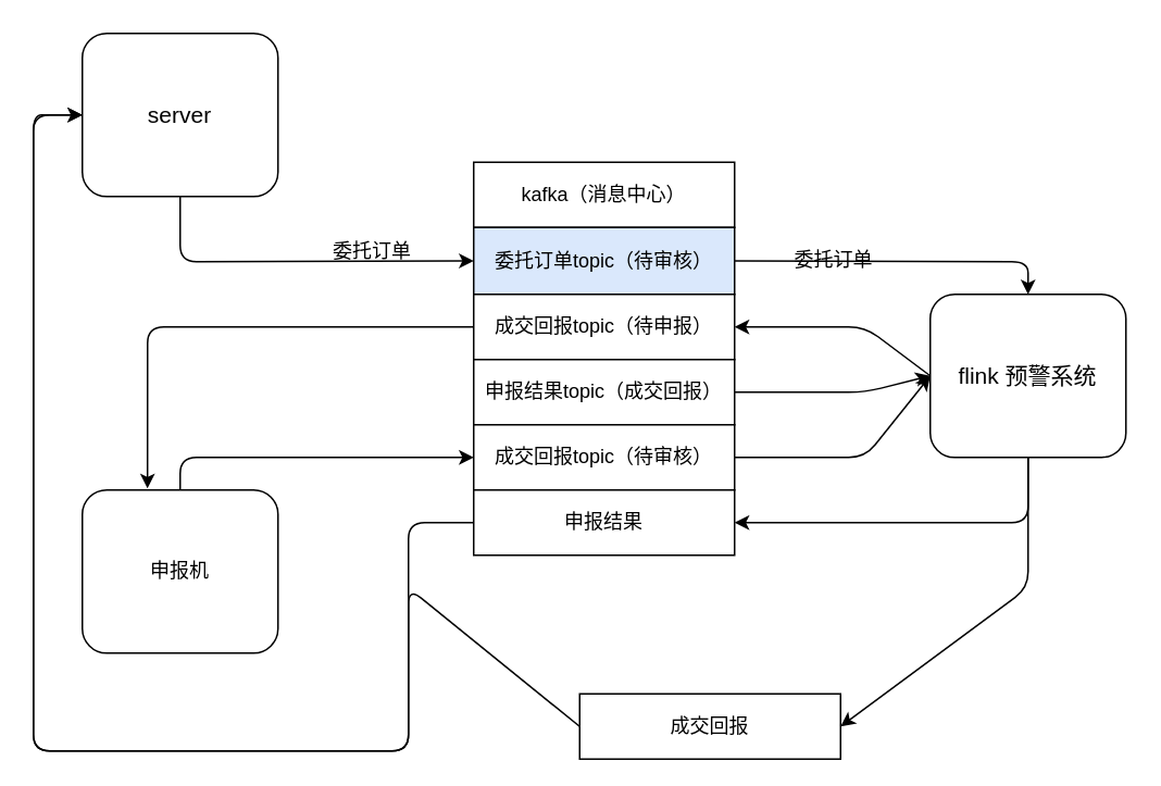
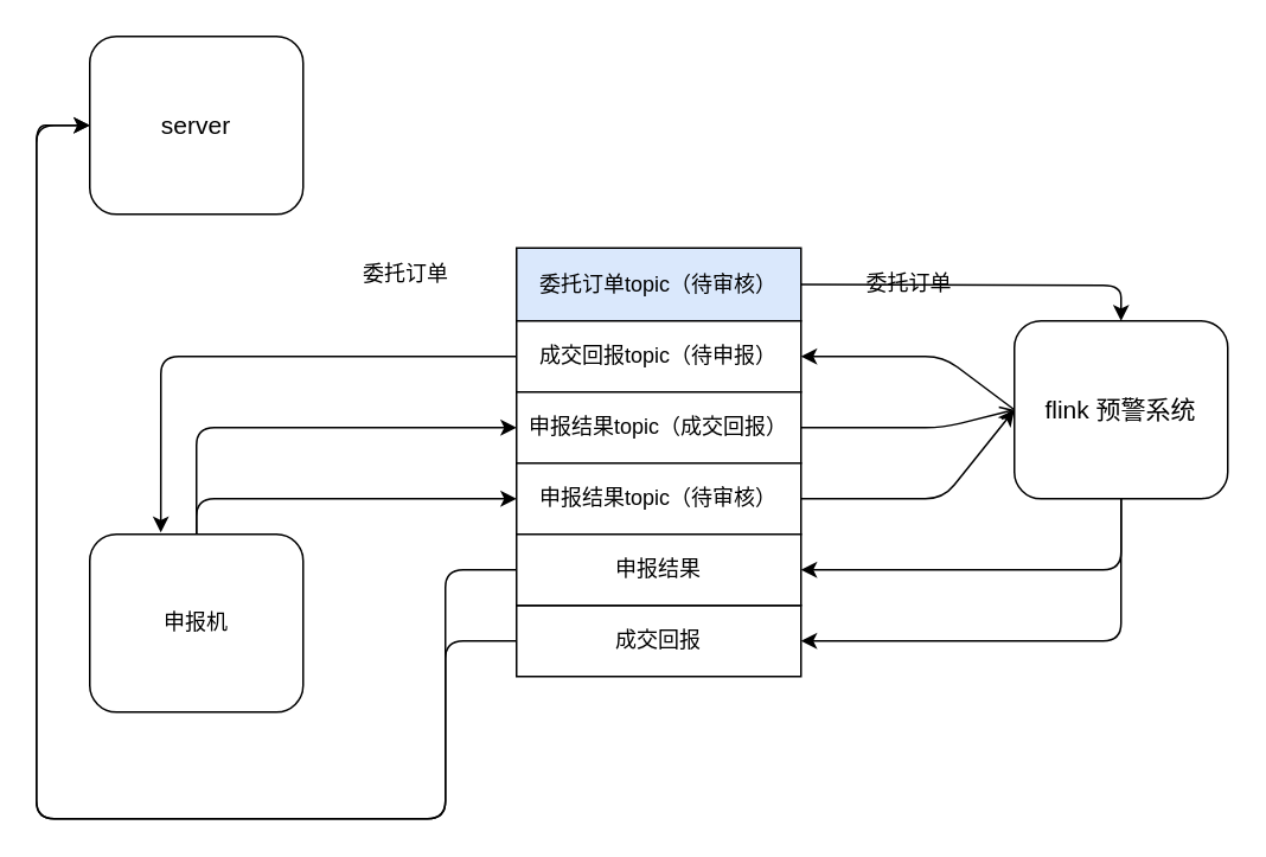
- <mxCell id="3" value="kafka（消息中心）" style="rounded=0;whiteSpace=wrap;html=1;" parent="1" vertex="1"><mxGeometry x="290" y="99" width="160" height="40" as="geometry" /></mxCell>
- <mxCell id="18" value="" style="endArrow=classic;html=1;exitX=0.5;exitY=1;exitDx=0;exitDy=0;entryX=0;entryY=0.5;entryDx=0;entryDy=0;" parent="1" source="12" target="4" edge="1"><mxGeometry width="50" height="50" relative="1" as="geometry"><mxPoint x="400" y="370" as="sourcePoint" /><mxPoint x="450" y="320" as="targetPoint" /><Array as="points"><mxPoint x="110" y="160" /></Array></mxGeometry></mxCell>
- <mxCell id="20" value="" style="endArrow=classic;html=1;entryX=0;entryY=0.5;entryDx=0;entryDy=0;exitX=1;exitY=0.5;exitDx=0;exitDy=0;" parent="1" source="6" target="13" edge="1"><mxGeometry width="50" height="50" relative="1" as="geometry"><mxPoint x="400" y="370" as="sourcePoint" /><mxPoint x="450" y="320" as="targetPoint" /><Array as="points"><mxPoint x="530" y="240" /></Array></mxGeometry></mxCell>
+ <mxCell id="20" value="" style="endArrow=open;html=1;entryX=0;entryY=0.5;entryDx=0;entryDy=0;exitX=1;exitY=0.5;exitDx=0;exitDy=0;" parent="1" source="6" target="13" edge="1"><mxGeometry width="50" height="50" relative="1" as="geometry"><mxPoint x="400" y="370" as="sourcePoint" /><mxPoint x="450" y="320" as="targetPoint" /><Array as="points"><mxPoint x="530" y="240" /></Array></mxGeometry></mxCell>
+ <mxCell id="19" value="" style="endArrow=classic;html=1;exitX=0.5;exitY=0;exitDx=0;exitDy=0;entryX=0;entryY=0.5;entryDx=0;entryDy=0;" parent="1" source="2" target="6" edge="1"><mxGeometry width="50" height="50" relative="1" as="geometry"><mxPoint x="400" y="370" as="sourcePoint" /><mxPoint x="450" y="320" as="targetPoint" /><Array as="points"><mxPoint x="110" y="240" /></Array></mxGeometry></mxCell>
- <mxCell id="7" value="成交回报topic（待审核）" style="rounded=0;whiteSpace=wrap;html=1;" parent="1" vertex="1"><mxGeometry x="290" y="260" width="160" height="40" as="geometry" /></mxCell>
+ <mxCell id="7" value="申报结果topic（待审核）" style="rounded=0;whiteSpace=wrap;html=1;" parent="1" vertex="1"><mxGeometry x="290" y="260" width="160" height="40" as="geometry" /></mxCell>
- <mxCell id="8" value="成交回报" style="rounded=0;whiteSpace=wrap;html=1;" parent="1" vertex="1"><mxGeometry x="355" y="425" width="160" height="40" as="geometry" /></mxCell>
+ <mxCell id="8" value="成交回报" style="rounded=0;whiteSpace=wrap;html=1;" parent="1" vertex="1"><mxGeometry x="290" y="340" width="160" height="40" as="geometry" /></mxCell>
